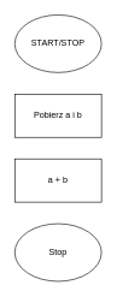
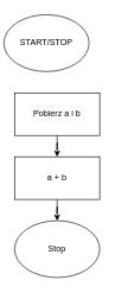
- <mxCell id="2" value="START/STOP" style="ellipse;whiteSpace=wrap;html=1;" vertex="1" parent="1"><mxGeometry x="20" y="20" width="120" height="80" as="geometry" /></mxCell>
+ <mxCell id="2" value="START/STOP" style="ellipse;whiteSpace=wrap;html=1;" vertex="1" parent="1"><mxGeometry x="5" y="20" width="120" height="80" as="geometry" /></mxCell>
+ <mxCell id="3" value="" style="edgeStyle=orthogonalEdgeStyle;rounded=0;orthogonalLoop=1;jettySize=auto;html=1;" edge="1" parent="1" source="4" target="6"><mxGeometry relative="1" as="geometry" /></mxCell>
+ <mxCell id="5" value="" style="edgeStyle=orthogonalEdgeStyle;rounded=0;orthogonalLoop=1;jettySize=auto;html=1;" edge="1" parent="1" source="6" target="7"><mxGeometry relative="1" as="geometry" /></mxCell>
